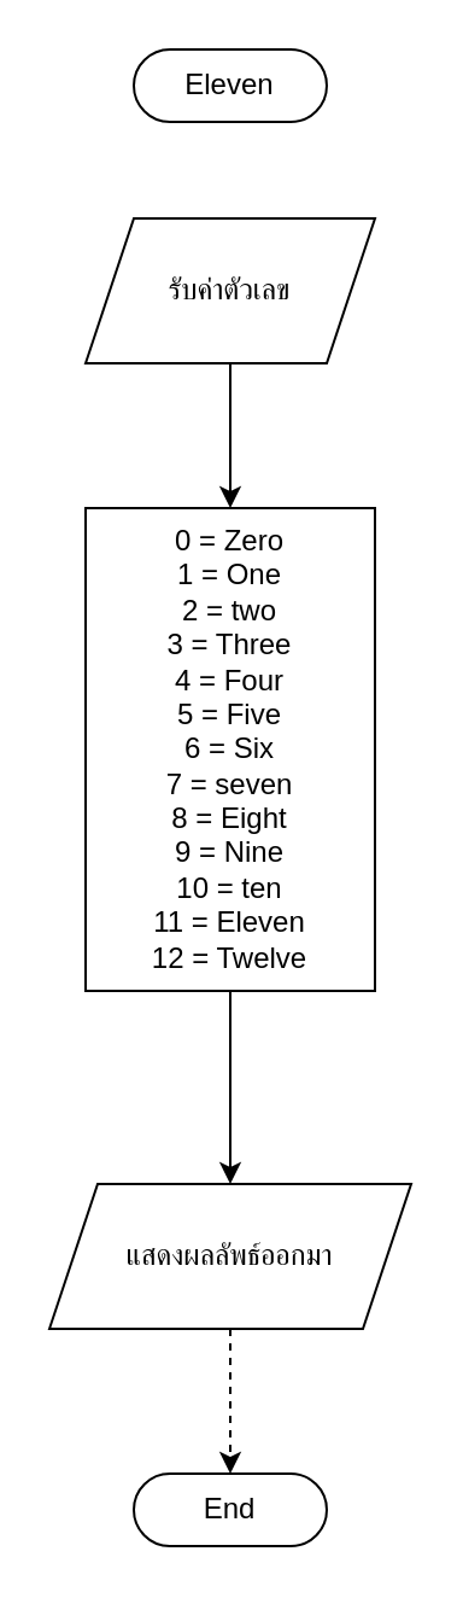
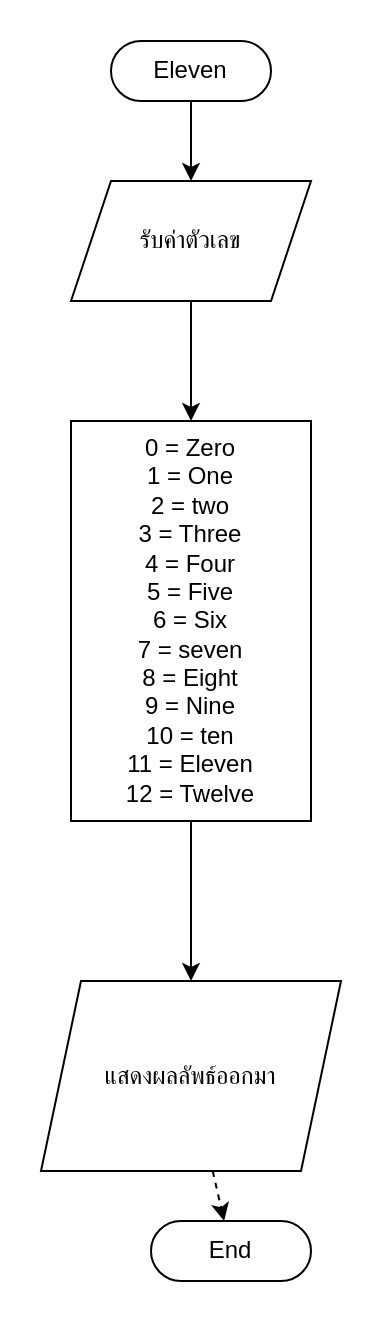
+ <mxCell id="2" value="" style="edgeStyle=none;html=1;" edge="1" parent="1" source="3" target="6"><mxGeometry relative="1" as="geometry" /></mxCell>
- <mxCell id="10" value="แสดงผลลัพธ์ออกมา" style="shape=parallelogram;perimeter=parallelogramPerimeter;whiteSpace=wrap;html=1;fixedSize=1;" vertex="1" parent="1"><mxGeometry x="20" y="490" width="150" height="60" as="geometry" /></mxCell>
+ <mxCell id="10" value="แสดงผลลัพธ์ออกมา" style="shape=parallelogram;perimeter=parallelogramPerimeter;whiteSpace=wrap;html=1;fixedSize=1;" vertex="1" parent="1"><mxGeometry x="20" y="490" width="150" height="95" as="geometry" /></mxCell>
- <mxCell id="4" value="End" style="html=1;dashed=0;whiteSpace=wrap;shape=mxgraph.dfd.start" vertex="1" parent="1"><mxGeometry x="55" y="610" width="80" height="30" as="geometry" /></mxCell>
+ <mxCell id="4" value="End" style="html=1;dashed=0;whiteSpace=wrap;shape=mxgraph.dfd.start" vertex="1" parent="1"><mxGeometry x="75" y="610" width="80" height="30" as="geometry" /></mxCell>
